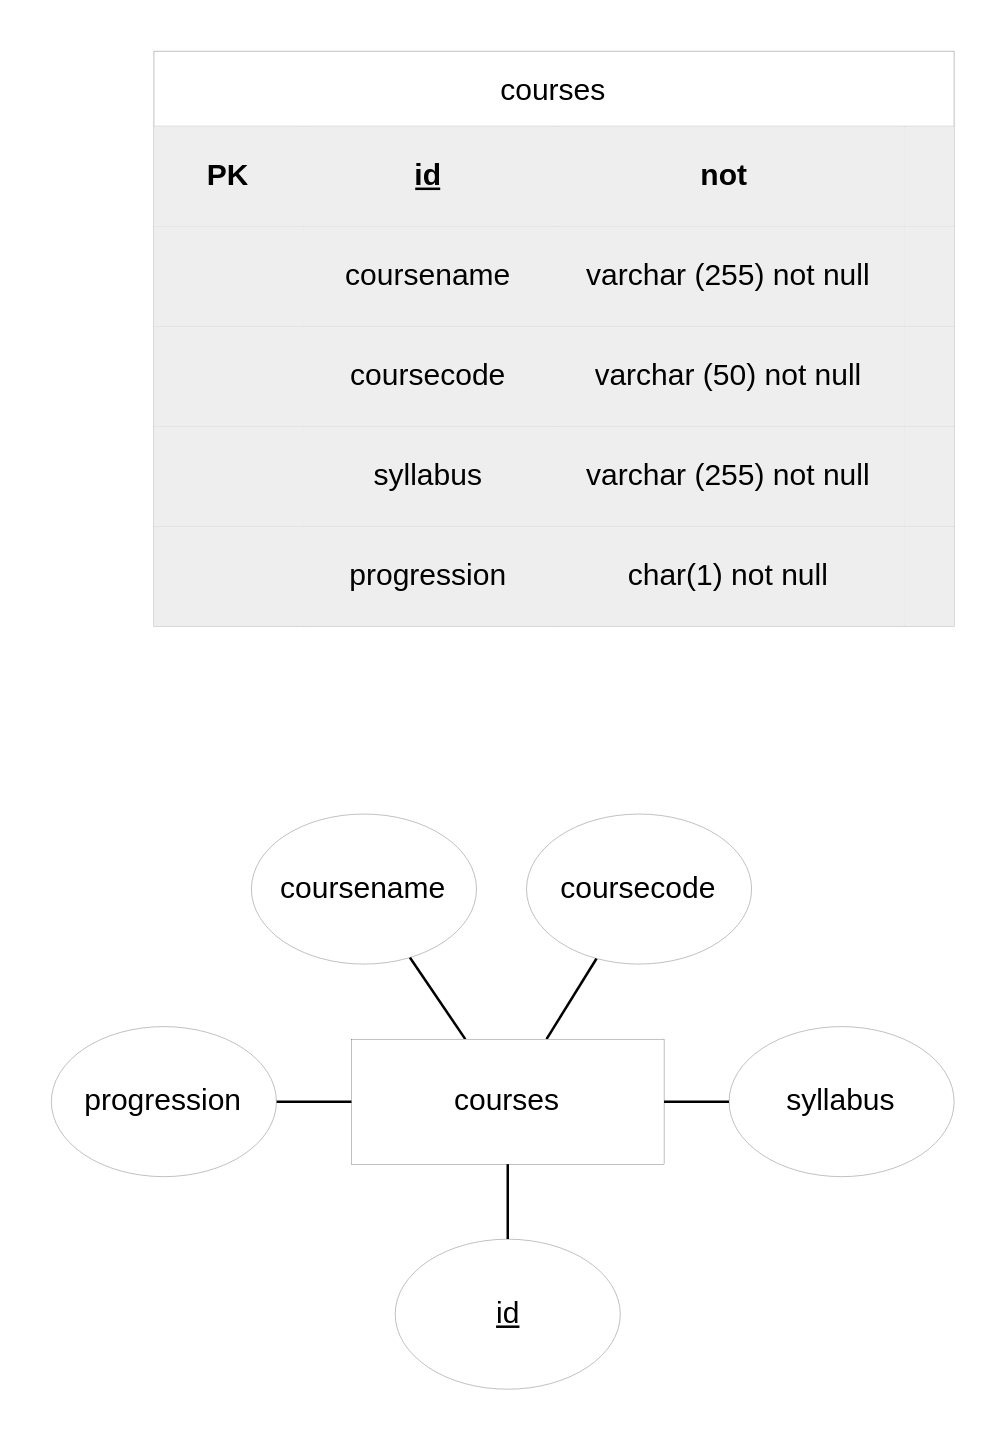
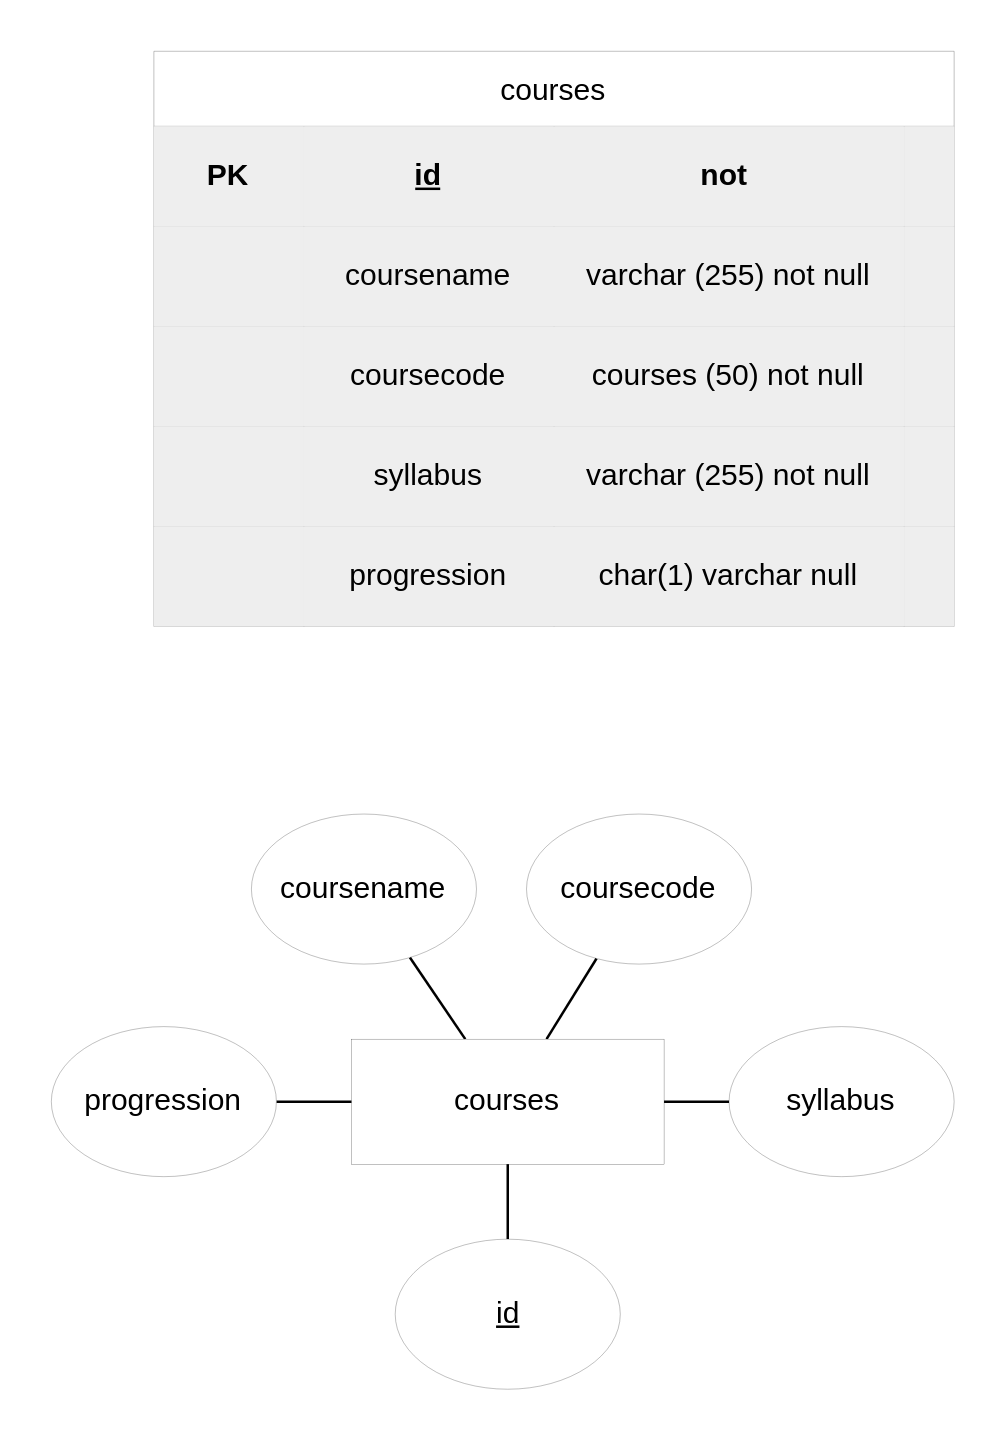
- <mxCell id="16" value="&lt;font color=&quot;#000000&quot;&gt;varchar (50) not null&lt;/font&gt;" style="shape=partialRectangle;html=1;whiteSpace=wrap;connectable=0;overflow=hidden;fillColor=#eeeeee;top=0;left=0;bottom=0;right=0;pointerEvents=1;strokeColor=#36393d;strokeWidth=0;" vertex="1" parent="13"><mxGeometry x="160" width="140" height="40" as="geometry"><mxRectangle width="140" height="40" as="alternateBounds" /></mxGeometry></mxCell>
+ <mxCell id="16" value="&lt;font color=&quot;#000000&quot;&gt;courses (50) not null&lt;/font&gt;" style="shape=partialRectangle;html=1;whiteSpace=wrap;connectable=0;overflow=hidden;fillColor=#eeeeee;top=0;left=0;bottom=0;right=0;pointerEvents=1;strokeColor=#36393d;strokeWidth=0;" vertex="1" parent="13"><mxGeometry x="160" width="140" height="40" as="geometry"><mxRectangle width="140" height="40" as="alternateBounds" /></mxGeometry></mxCell>
- <mxCell id="26" value="&lt;font color=&quot;#000000&quot;&gt;char(1) not null&lt;/font&gt;" style="shape=partialRectangle;html=1;whiteSpace=wrap;connectable=0;overflow=hidden;fillColor=#eeeeee;top=0;left=0;bottom=0;right=0;pointerEvents=1;strokeColor=#36393d;strokeWidth=0;" vertex="1" parent="23"><mxGeometry x="160" width="140" height="40" as="geometry"><mxRectangle width="140" height="40" as="alternateBounds" /></mxGeometry></mxCell>
+ <mxCell id="26" value="&lt;font color=&quot;#000000&quot;&gt;char(1) varchar null&lt;/font&gt;" style="shape=partialRectangle;html=1;whiteSpace=wrap;connectable=0;overflow=hidden;fillColor=#eeeeee;top=0;left=0;bottom=0;right=0;pointerEvents=1;strokeColor=#36393d;strokeWidth=0;" vertex="1" parent="23"><mxGeometry x="160" width="140" height="40" as="geometry"><mxRectangle width="140" height="40" as="alternateBounds" /></mxGeometry></mxCell>
